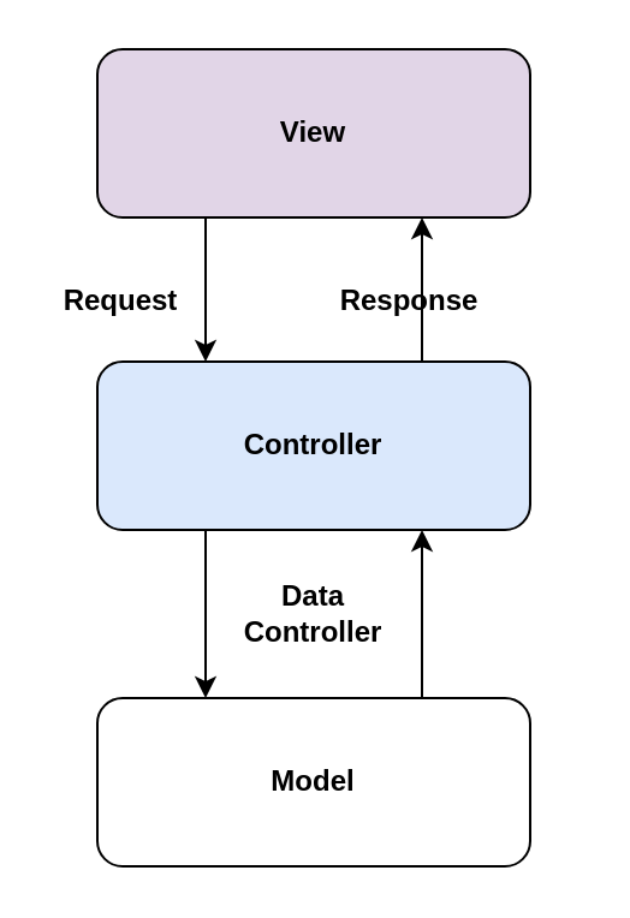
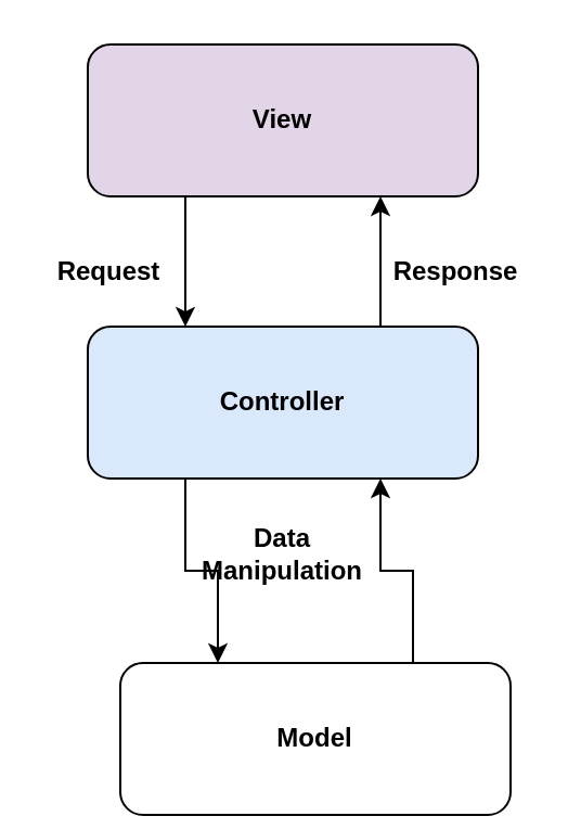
- <mxCell id="10" value="Response" style="text;html=1;align=center;verticalAlign=middle;whiteSpace=wrap;rounded=0;fontStyle=1" vertex="1" parent="1"><mxGeometry x="140" y="110" width="60" height="30" as="geometry" /></mxCell>
+ <mxCell id="10" value="Response" style="text;html=1;align=center;verticalAlign=middle;whiteSpace=wrap;rounded=0;fontStyle=1" vertex="1" parent="1"><mxGeometry x="180" y="110" width="60" height="30" as="geometry" /></mxCell>
- <mxCell id="11" value="Data Controller" style="text;html=1;align=center;verticalAlign=middle;whiteSpace=wrap;rounded=0;fontStyle=1" vertex="1" parent="1"><mxGeometry x="100" y="240" width="60" height="30" as="geometry" /></mxCell>
+ <mxCell id="11" value="Data Manipulation" style="text;html=1;align=center;verticalAlign=middle;whiteSpace=wrap;rounded=0;fontStyle=1" vertex="1" parent="1"><mxGeometry x="100" y="240" width="60" height="30" as="geometry" /></mxCell>
- <mxCell id="3" value="Model" style="rounded=1;whiteSpace=wrap;html=1;fontStyle=1" vertex="1" parent="1"><mxGeometry x="40" y="290" width="180" height="70" as="geometry" /></mxCell>
+ <mxCell id="3" value="Model" style="rounded=1;whiteSpace=wrap;html=1;fontStyle=1" vertex="1" parent="1"><mxGeometry x="55" y="305" width="180" height="70" as="geometry" /></mxCell>
